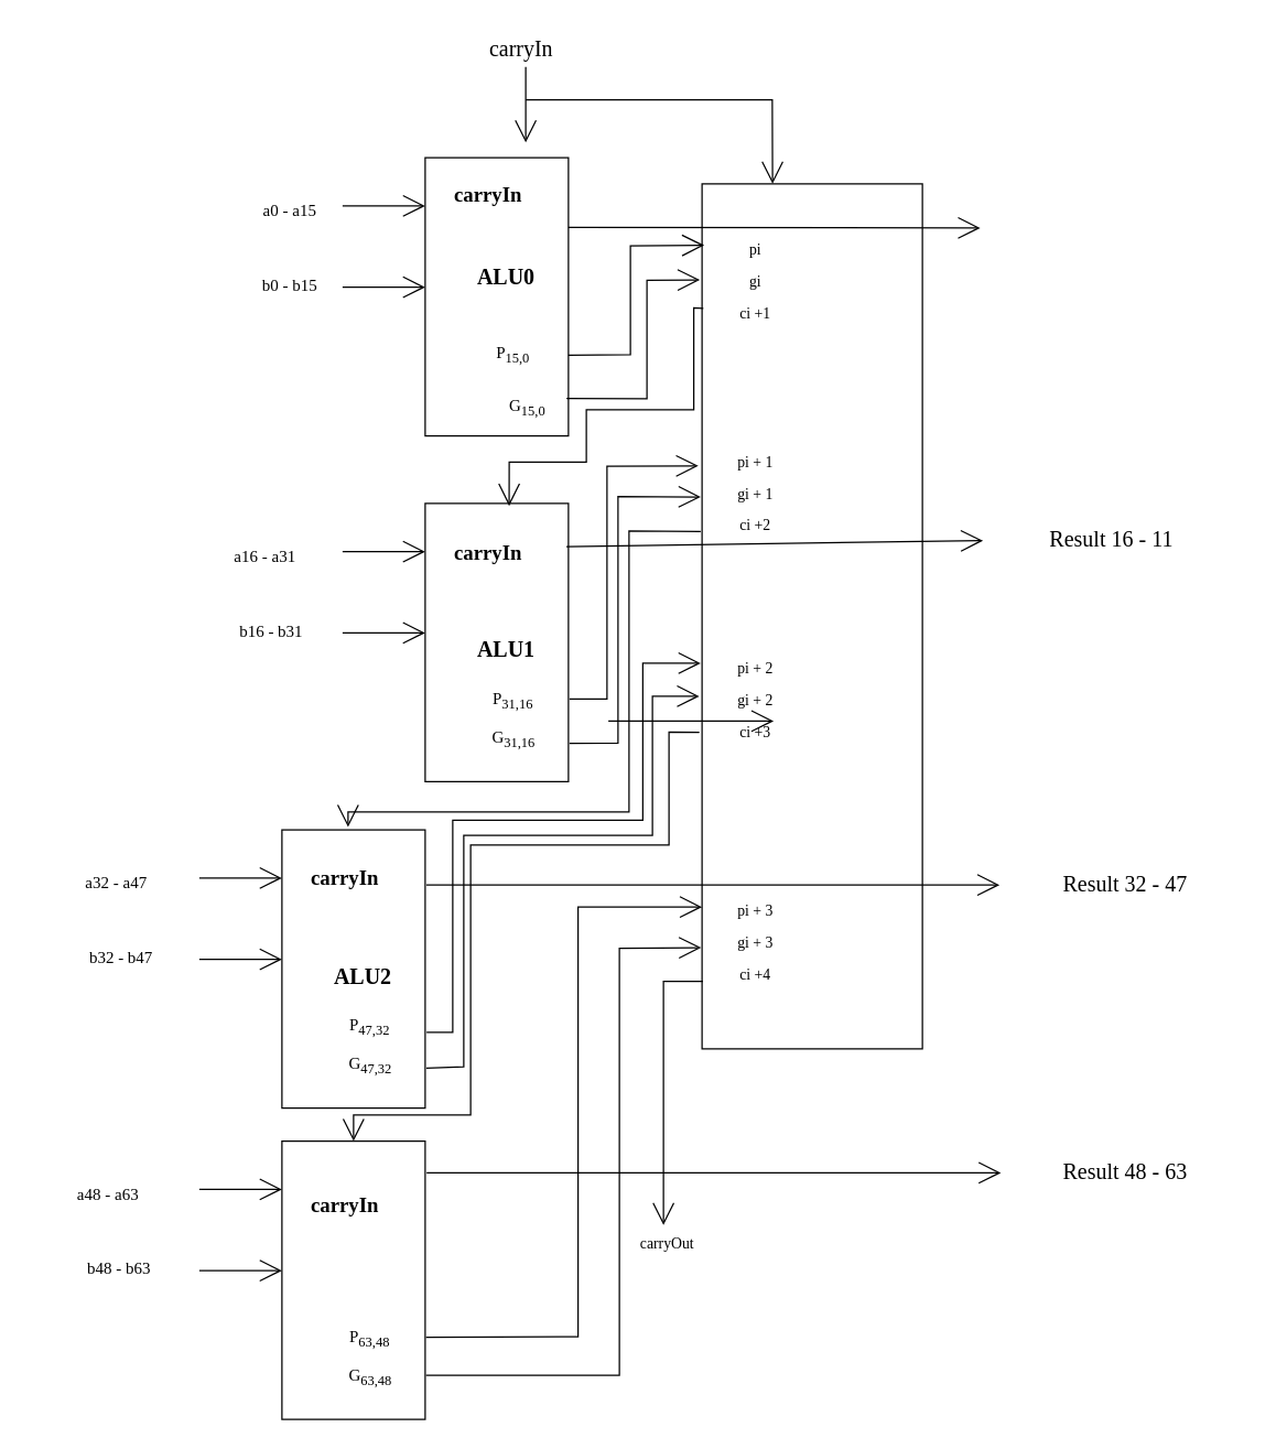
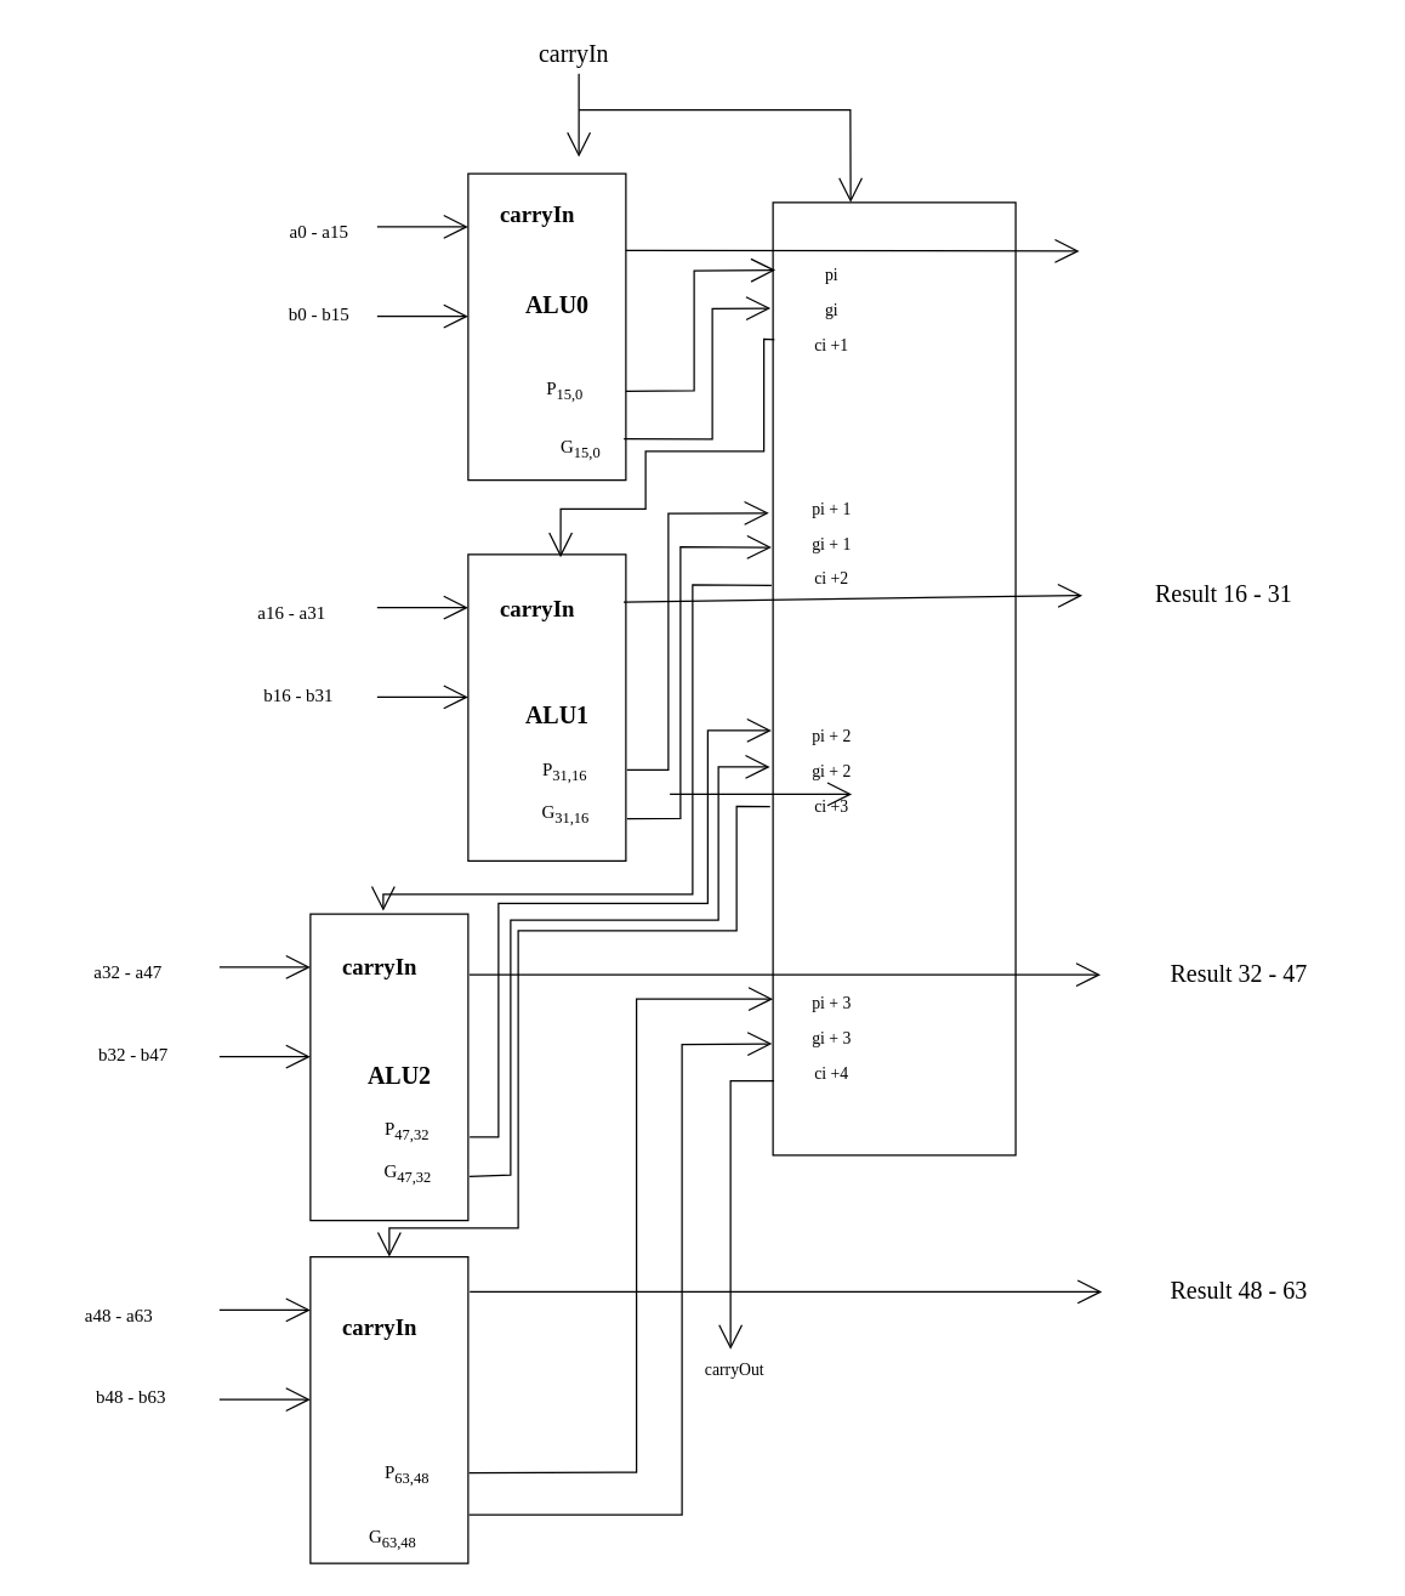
- <mxCell id="67" value="&lt;font style=&quot;font-size: 16px&quot;&gt;Result 16 - 11&lt;/font&gt;" style="text;strokeColor=none;fillColor=none;html=1;align=center;verticalAlign=middle;whiteSpace=wrap;rounded=0;sketch=0;hachureGap=4;fontFamily=Verdana;fontSize=12;" vertex="1" parent="1"><mxGeometry x="719" y="376" width="175" height="30" as="geometry" /></mxCell>
+ <mxCell id="67" value="&lt;font style=&quot;font-size: 16px&quot;&gt;Result 16 - 31&lt;/font&gt;" style="text;strokeColor=none;fillColor=none;html=1;align=center;verticalAlign=middle;whiteSpace=wrap;rounded=0;sketch=0;hachureGap=4;fontFamily=Verdana;fontSize=12;" vertex="1" parent="1"><mxGeometry x="719" y="376" width="175" height="30" as="geometry" /></mxCell>
- <mxCell id="33" value="G&lt;sub&gt;63,48&lt;/sub&gt;" style="text;html=1;align=center;verticalAlign=middle;resizable=0;points=[];autosize=1;strokeColor=none;fillColor=none;sketch=0;hachureGap=4;fontFamily=Verdana;fontSize=12;" vertex="1" parent="1"><mxGeometry x="244" y="988" width="48" height="22" as="geometry" /></mxCell>
+ <mxCell id="33" value="G&lt;sub&gt;63,48&lt;/sub&gt;" style="text;html=1;align=center;verticalAlign=middle;resizable=0;points=[];autosize=1;strokeColor=none;fillColor=none;sketch=0;hachureGap=4;fontFamily=Verdana;fontSize=12;" vertex="1" parent="1"><mxGeometry x="234" y="1003" width="48" height="22" as="geometry" /></mxCell>
